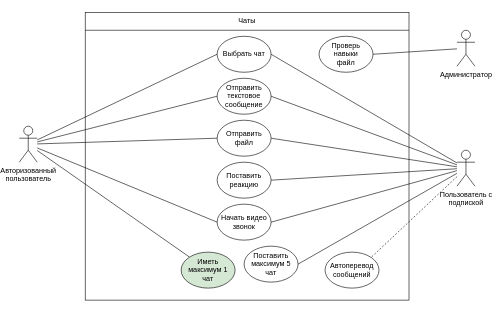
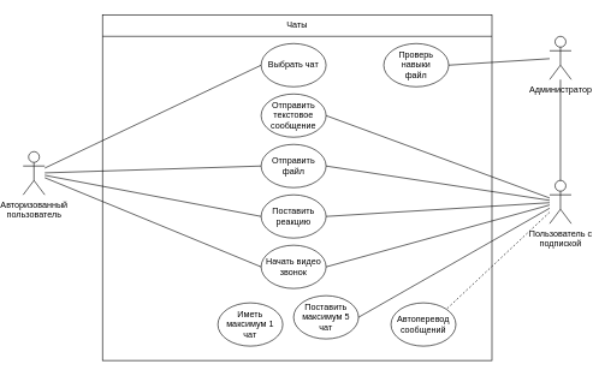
- <mxCell id="24" style="rounded=0;orthogonalLoop=1;jettySize=auto;html=1;entryX=1;entryY=0.5;entryDx=0;entryDy=0;endArrow=none;endFill=0;" edge="1" parent="1" source="4" target="10"><mxGeometry relative="1" as="geometry"><mxPoint x="800" y="452" as="sourcePoint" /><mxPoint x="550" y="480" as="targetPoint" /></mxGeometry></mxCell>
+ <mxCell id="24" style="rounded=0;orthogonalLoop=1;jettySize=auto;html=1;endArrow=none;endFill=0;" edge="1" parent="1" source="4" target="3"><mxGeometry relative="1" as="geometry"><mxPoint x="800" y="452" as="sourcePoint" /><mxPoint x="550" y="480" as="targetPoint" /></mxGeometry></mxCell>
- <mxCell id="13" style="rounded=0;orthogonalLoop=1;jettySize=auto;html=1;entryX=0;entryY=0.5;entryDx=0;entryDy=0;endArrow=none;endFill=0;" edge="1" parent="1" source="2" target="7"><mxGeometry relative="1" as="geometry"><mxPoint x="60" y="242" as="sourcePoint" /><mxPoint x="360" y="80" as="targetPoint" /></mxGeometry></mxCell>
- <mxCell id="15" style="rounded=0;orthogonalLoop=1;jettySize=auto;html=1;endArrow=none;endFill=0;" edge="1" parent="1" source="2" target="17"><mxGeometry relative="1" as="geometry"><mxPoint x="70" y="255" as="sourcePoint" /><mxPoint x="370" y="160" as="targetPoint" /></mxGeometry></mxCell>
+ <mxCell id="15" style="rounded=0;orthogonalLoop=1;jettySize=auto;html=1;entryX=0;entryY=0.5;entryDx=0;entryDy=0;endArrow=none;endFill=0;" edge="1" parent="1" source="2" target="9"><mxGeometry relative="1" as="geometry"><mxPoint x="70" y="255" as="sourcePoint" /><mxPoint x="370" y="160" as="targetPoint" /></mxGeometry></mxCell>
- <mxCell id="17" value="Иметь&lt;div&gt;максимум 1&lt;/div&gt;&lt;div&gt;чат&lt;/div&gt;" style="ellipse;whiteSpace=wrap;html=1;fillColor=#d5e8d4;" vertex="1" parent="1"><mxGeometry x="290" y="420" width="90" height="60" as="geometry" /></mxCell>
+ <mxCell id="17" value="Иметь&lt;div&gt;максимум 1&lt;/div&gt;&lt;div&gt;чат&lt;/div&gt;" style="ellipse;whiteSpace=wrap;html=1;" vertex="1" parent="1"><mxGeometry x="290" y="420" width="90" height="60" as="geometry" /></mxCell>
